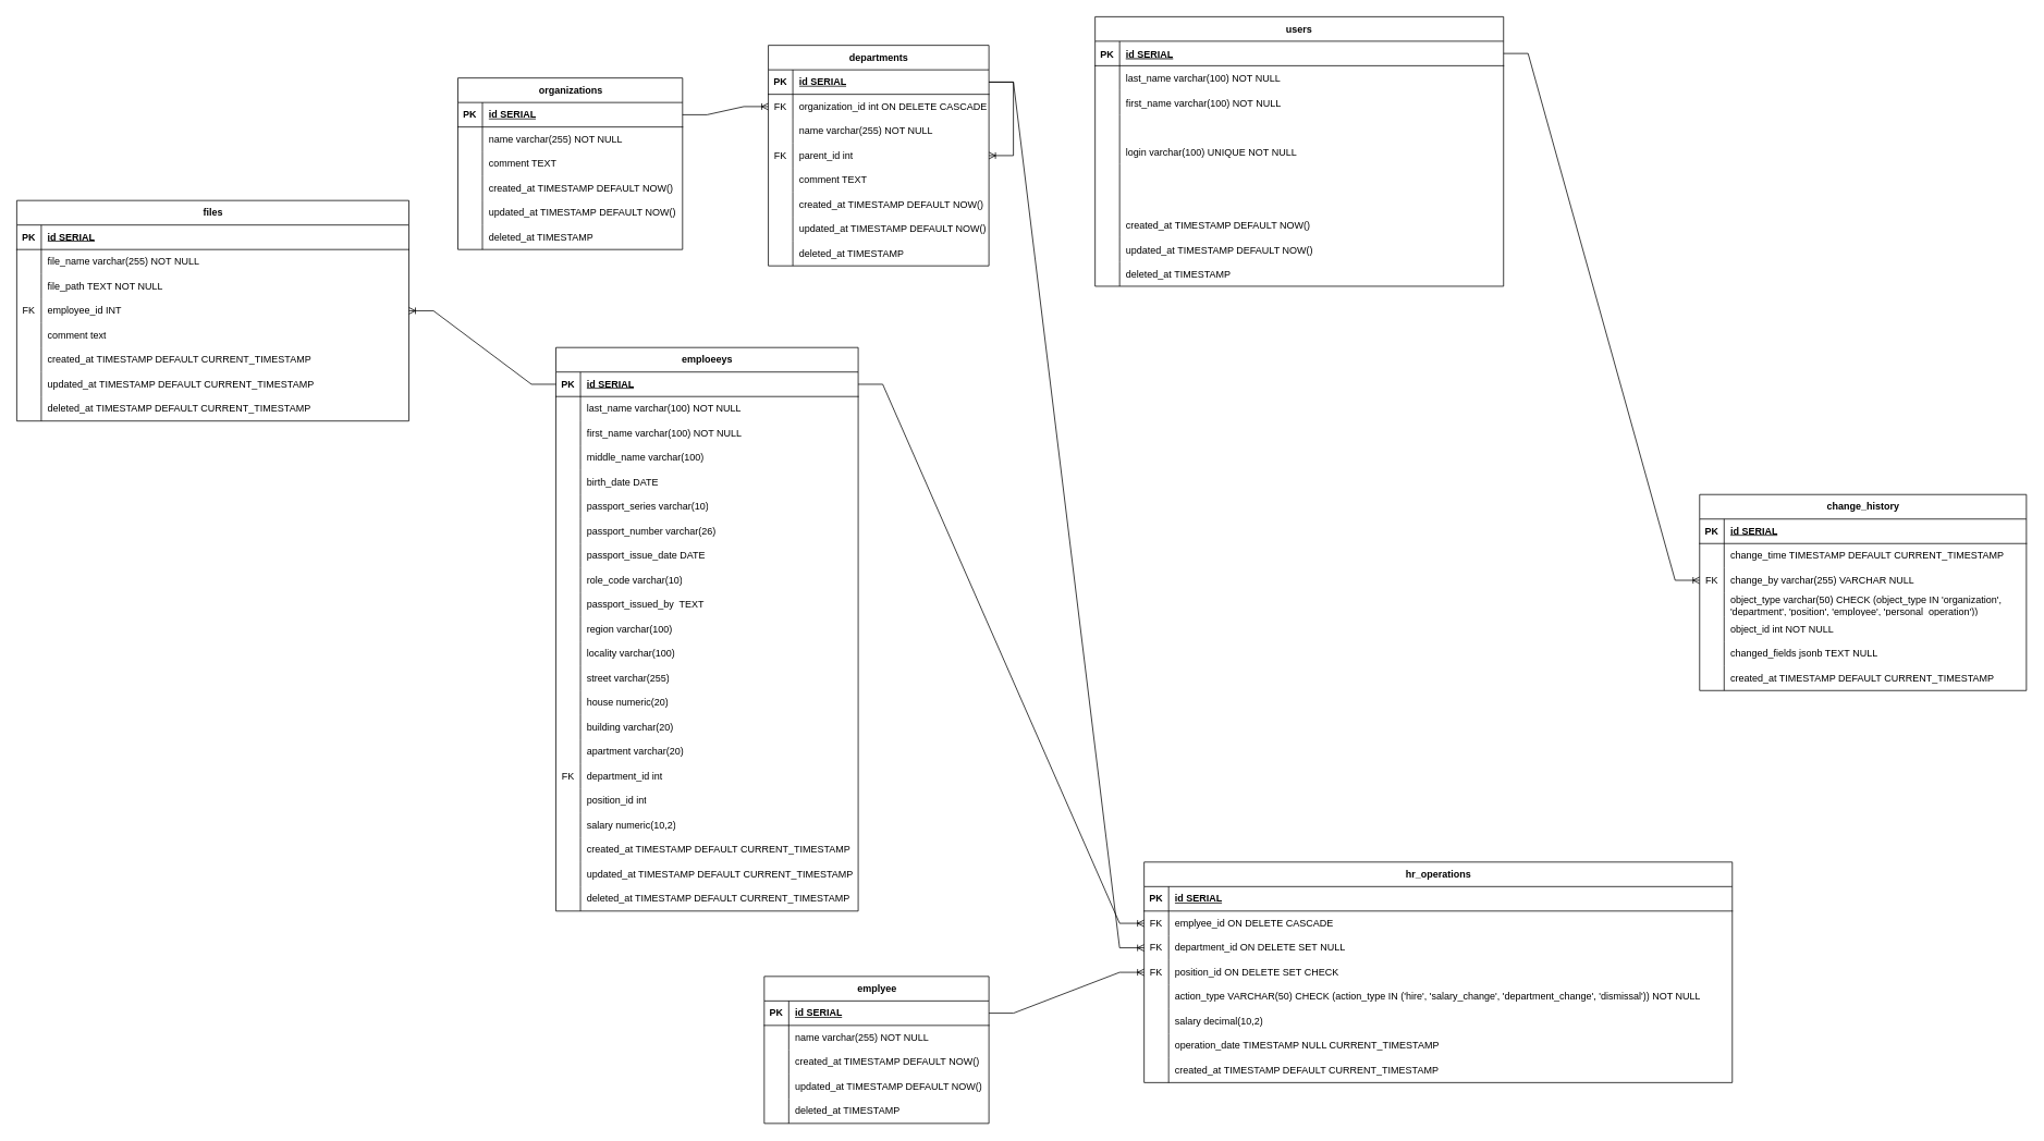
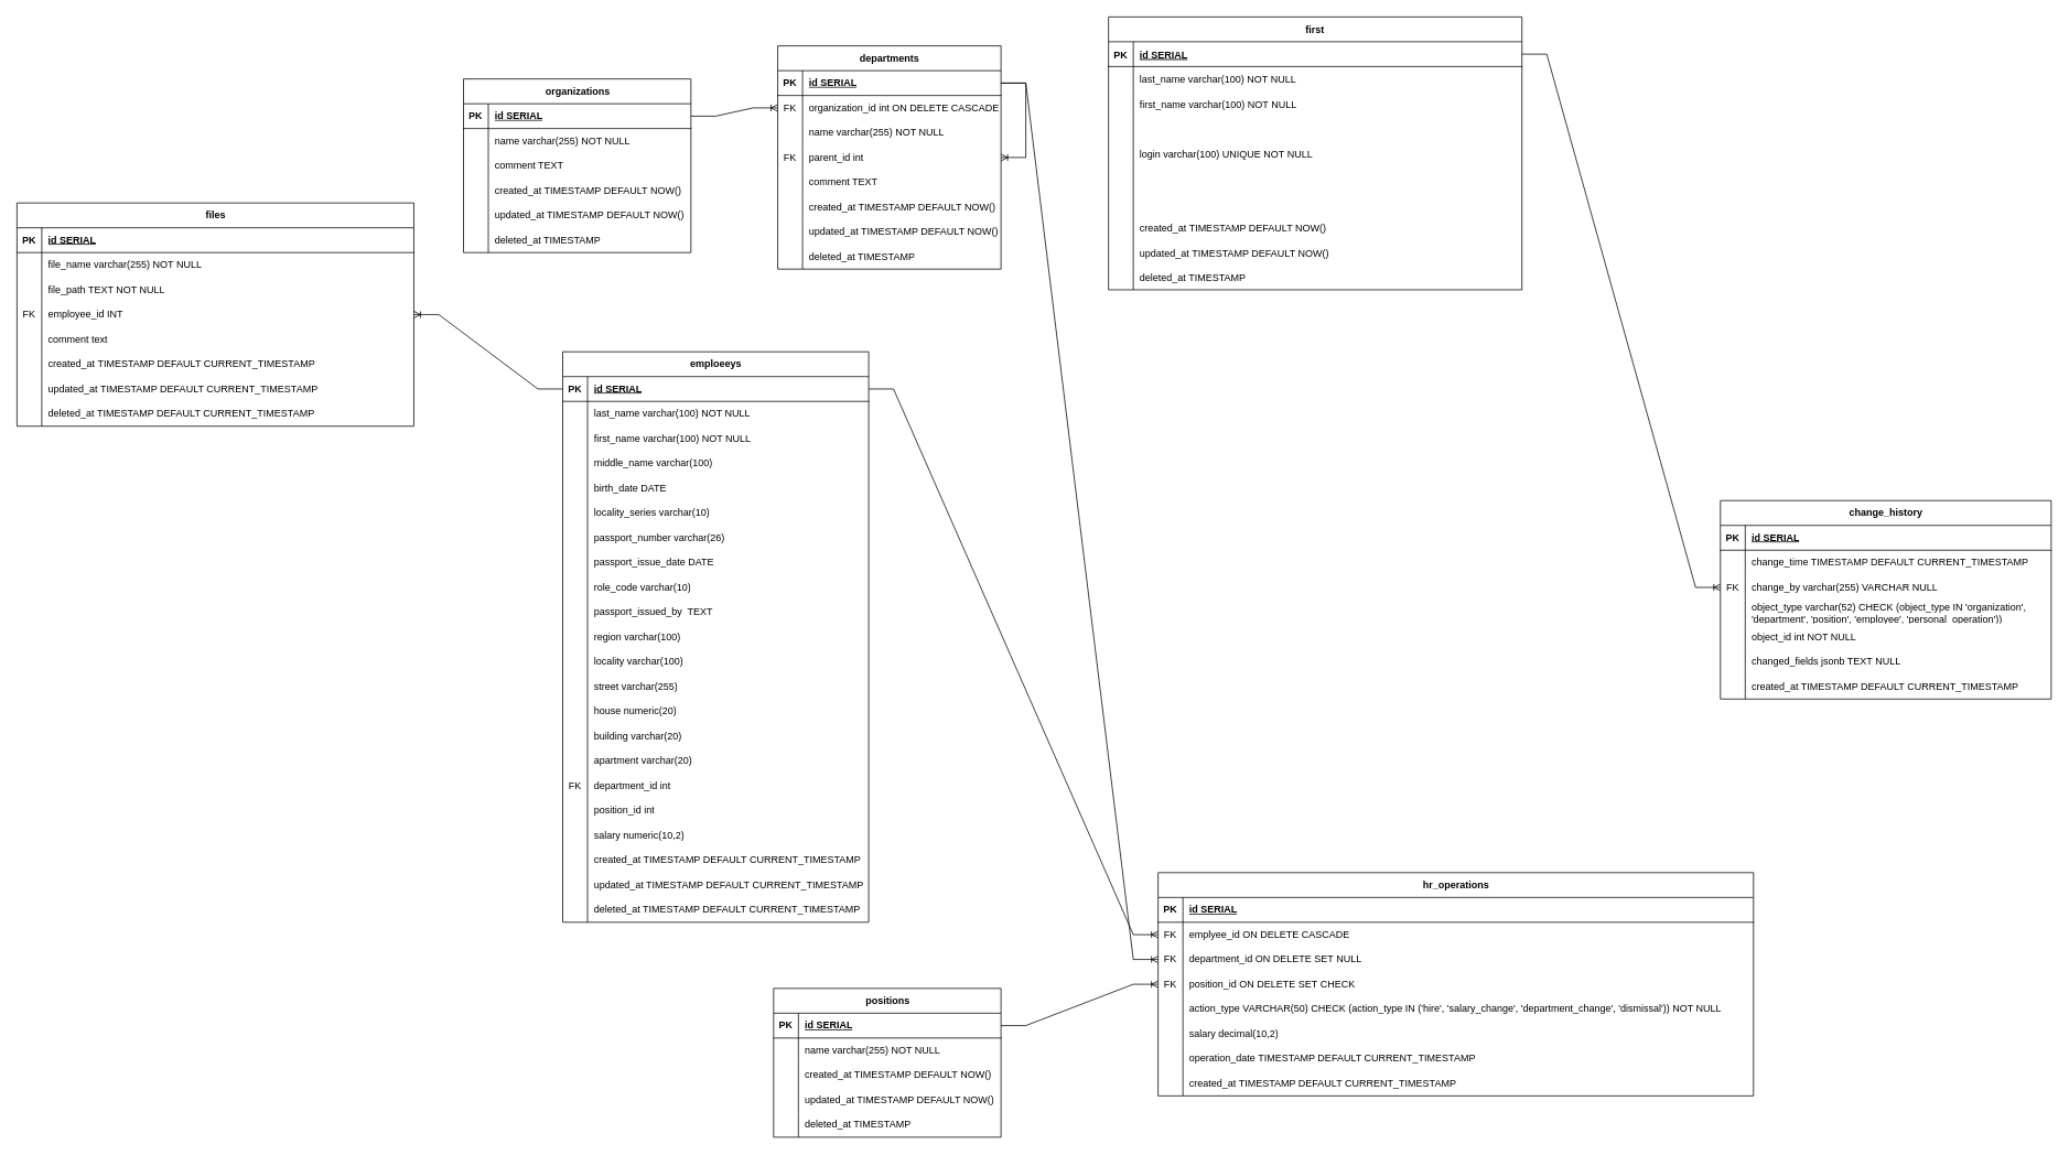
- <mxCell id="2" value="users" style="shape=table;startSize=30;container=1;collapsible=1;childLayout=tableLayout;fixedRows=1;rowLines=0;fontStyle=1;align=center;resizeLast=1;rounded=0;fillColor=none;" parent="1" vertex="1"><mxGeometry x="1340" y="20" width="500" height="330" as="geometry"><mxRectangle x="110" y="150" width="70" height="30" as="alternateBounds" /></mxGeometry></mxCell>
+ <mxCell id="2" value="first" style="shape=table;startSize=30;container=1;collapsible=1;childLayout=tableLayout;fixedRows=1;rowLines=0;fontStyle=1;align=center;resizeLast=1;rounded=0;fillColor=none;" parent="1" vertex="1"><mxGeometry x="1340" y="20" width="500" height="330" as="geometry"><mxRectangle x="110" y="150" width="70" height="30" as="alternateBounds" /></mxGeometry></mxCell>
- <mxCell id="109" value="&lt;div&gt;passport_series varchar(10) &lt;br&gt;&lt;/div&gt;" style="shape=partialRectangle;connectable=0;fillColor=none;top=0;left=0;bottom=0;right=0;align=left;spacingLeft=6;overflow=hidden;whiteSpace=wrap;html=1;" parent="107" vertex="1"><mxGeometry x="30" width="340" height="30" as="geometry"><mxRectangle width="340" height="30" as="alternateBounds" /></mxGeometry></mxCell>
+ <mxCell id="109" value="&lt;div&gt;locality_series varchar(10) &lt;br&gt;&lt;/div&gt;" style="shape=partialRectangle;connectable=0;fillColor=none;top=0;left=0;bottom=0;right=0;align=left;spacingLeft=6;overflow=hidden;whiteSpace=wrap;html=1;" parent="107" vertex="1"><mxGeometry x="30" width="340" height="30" as="geometry"><mxRectangle width="340" height="30" as="alternateBounds" /></mxGeometry></mxCell>
- <mxCell id="220" value="object_type varchar(50) CHECK (object_type IN 'organization', 'department', 'position', 'employee', 'personal_operation'))" style="shape=partialRectangle;connectable=0;fillColor=none;top=0;left=0;bottom=0;right=0;align=left;spacingLeft=6;overflow=hidden;whiteSpace=wrap;html=1;" parent="218" vertex="1"><mxGeometry x="30" width="370" height="30" as="geometry"><mxRectangle width="370" height="30" as="alternateBounds" /></mxGeometry></mxCell>
+ <mxCell id="220" value="object_type varchar(52) CHECK (object_type IN 'organization', 'department', 'position', 'employee', 'personal_operation'))" style="shape=partialRectangle;connectable=0;fillColor=none;top=0;left=0;bottom=0;right=0;align=left;spacingLeft=6;overflow=hidden;whiteSpace=wrap;html=1;" parent="218" vertex="1"><mxGeometry x="30" width="370" height="30" as="geometry"><mxRectangle width="370" height="30" as="alternateBounds" /></mxGeometry></mxCell>
- <mxCell id="75" value="emplyee" style="shape=table;startSize=30;container=1;collapsible=1;childLayout=tableLayout;fixedRows=1;rowLines=0;fontStyle=1;align=center;resizeLast=1;html=1;fillColor=none;" parent="1" vertex="1"><mxGeometry x="935" y="1195" width="275" height="180" as="geometry" /></mxCell>
+ <mxCell id="75" value="positions" style="shape=table;startSize=30;container=1;collapsible=1;childLayout=tableLayout;fixedRows=1;rowLines=0;fontStyle=1;align=center;resizeLast=1;html=1;fillColor=none;" parent="1" vertex="1"><mxGeometry x="935" y="1195" width="275" height="180" as="geometry" /></mxCell>
- <mxCell id="204" value="operation_date TIMESTAMP NULL CURRENT_TIMESTAMP" style="shape=partialRectangle;connectable=0;fillColor=none;top=0;left=0;bottom=0;right=0;align=left;spacingLeft=6;overflow=hidden;whiteSpace=wrap;html=1;" parent="202" vertex="1"><mxGeometry x="30" width="690" height="30" as="geometry"><mxRectangle width="690" height="30" as="alternateBounds" /></mxGeometry></mxCell>
+ <mxCell id="204" value="operation_date TIMESTAMP DEFAULT CURRENT_TIMESTAMP" style="shape=partialRectangle;connectable=0;fillColor=none;top=0;left=0;bottom=0;right=0;align=left;spacingLeft=6;overflow=hidden;whiteSpace=wrap;html=1;" parent="202" vertex="1"><mxGeometry x="30" width="690" height="30" as="geometry"><mxRectangle width="690" height="30" as="alternateBounds" /></mxGeometry></mxCell>
